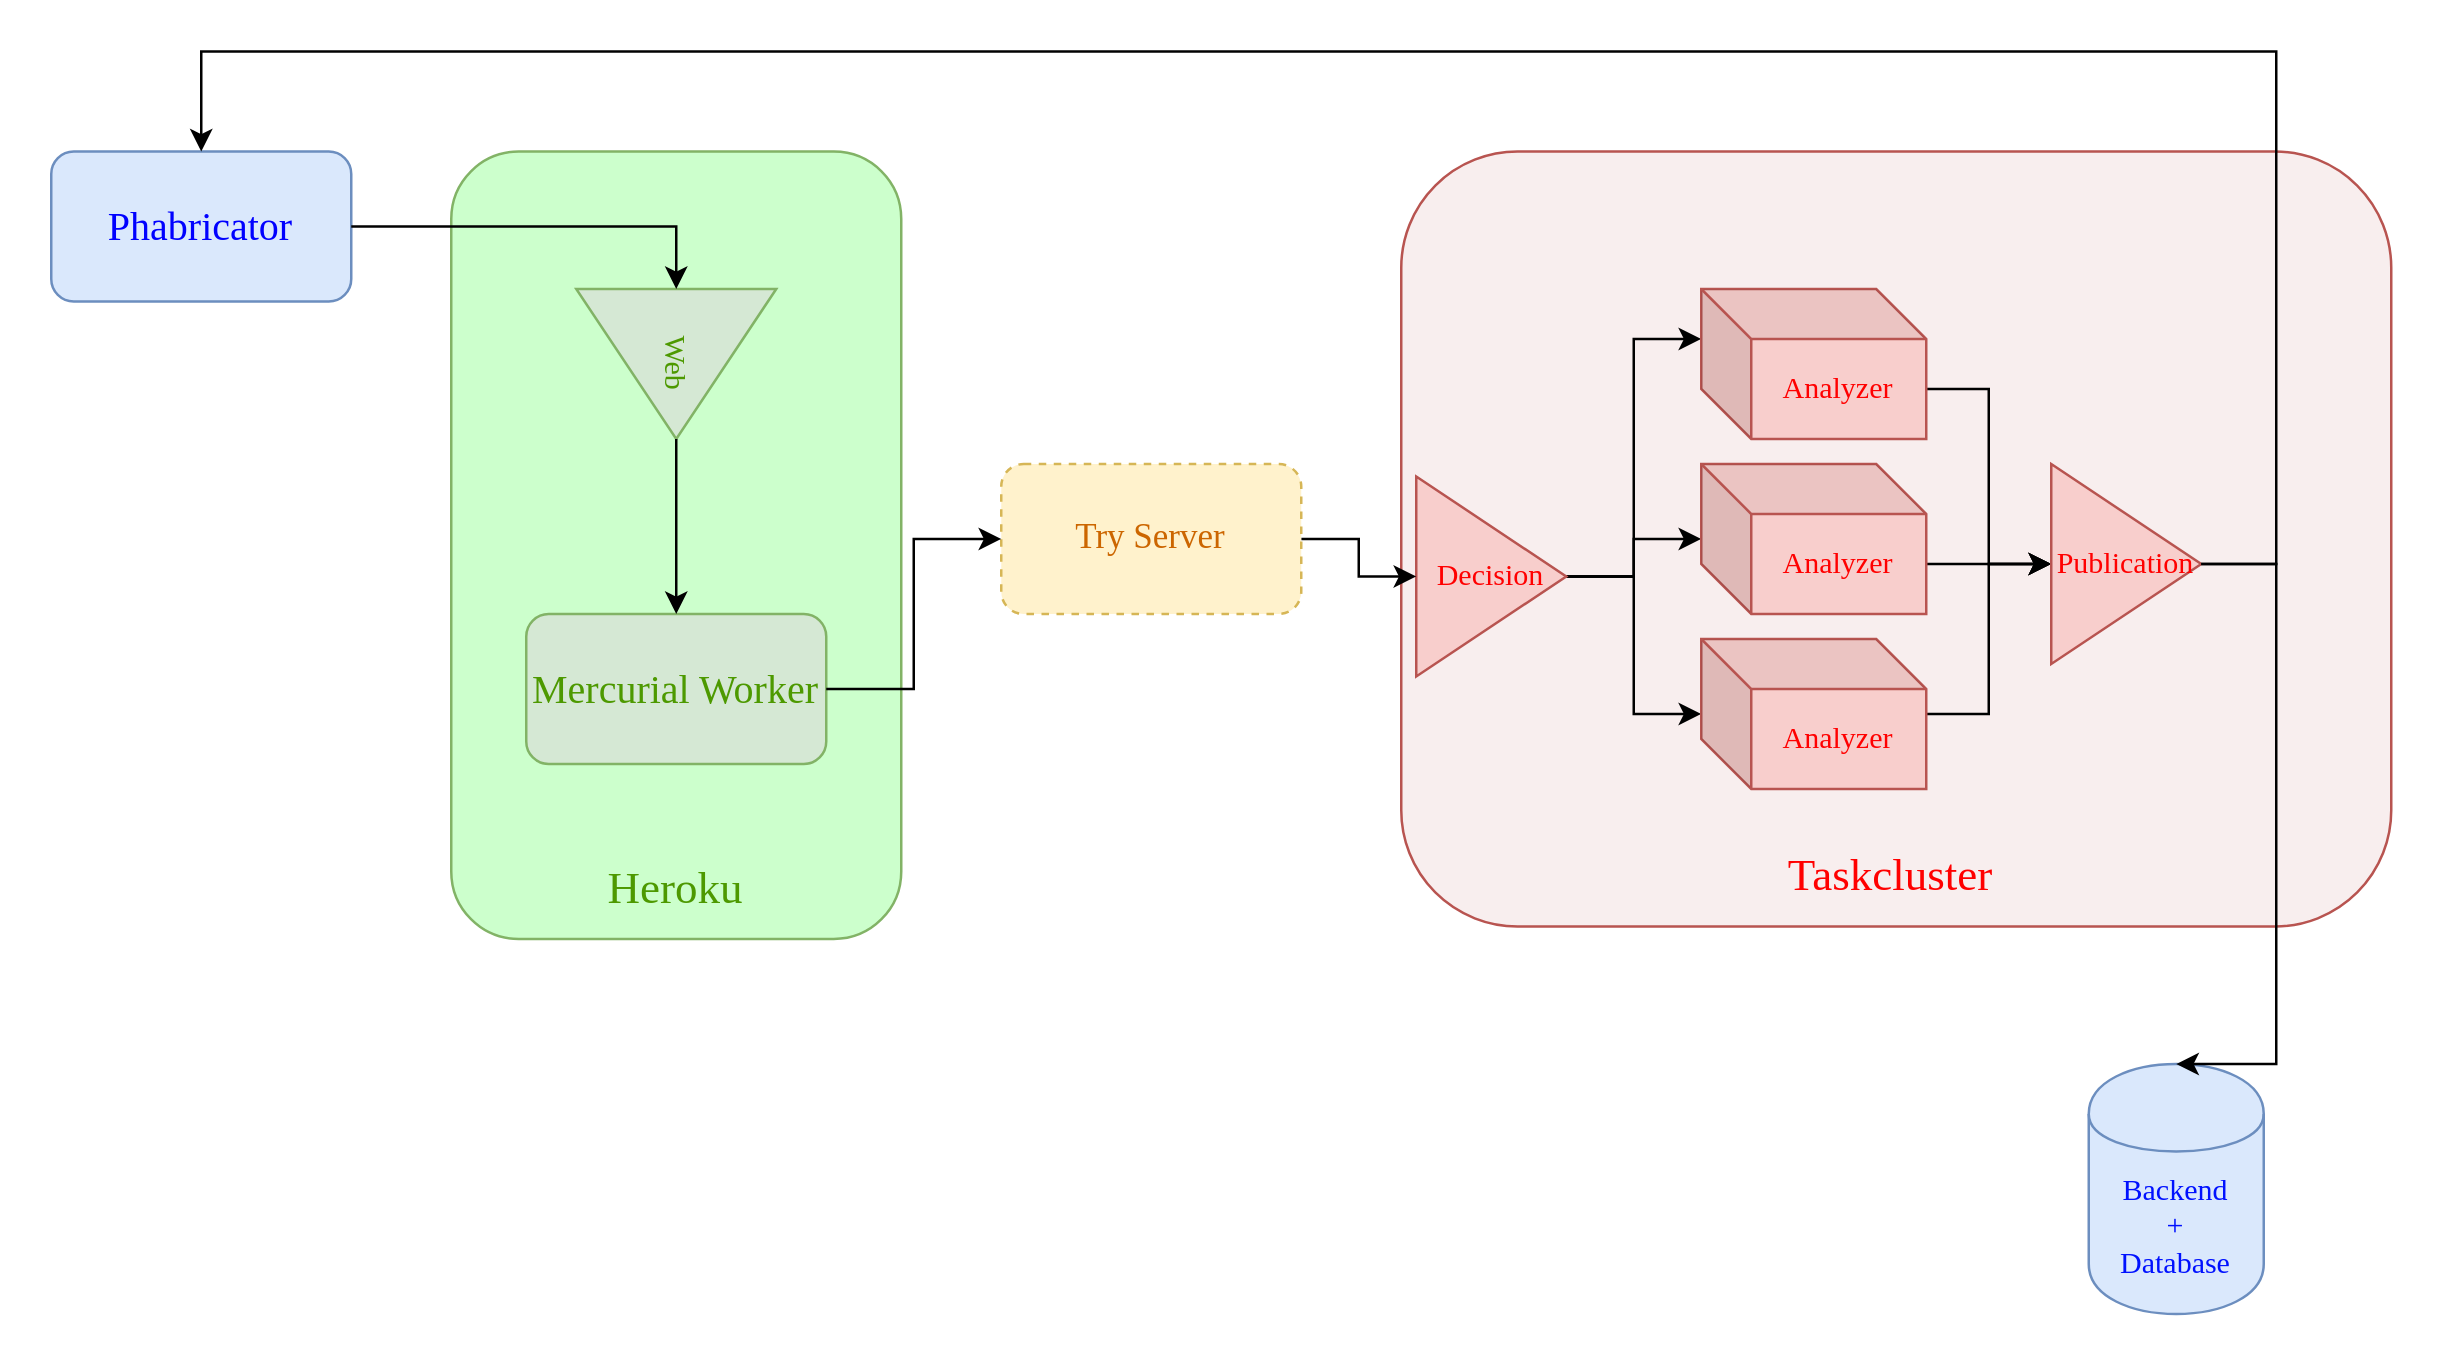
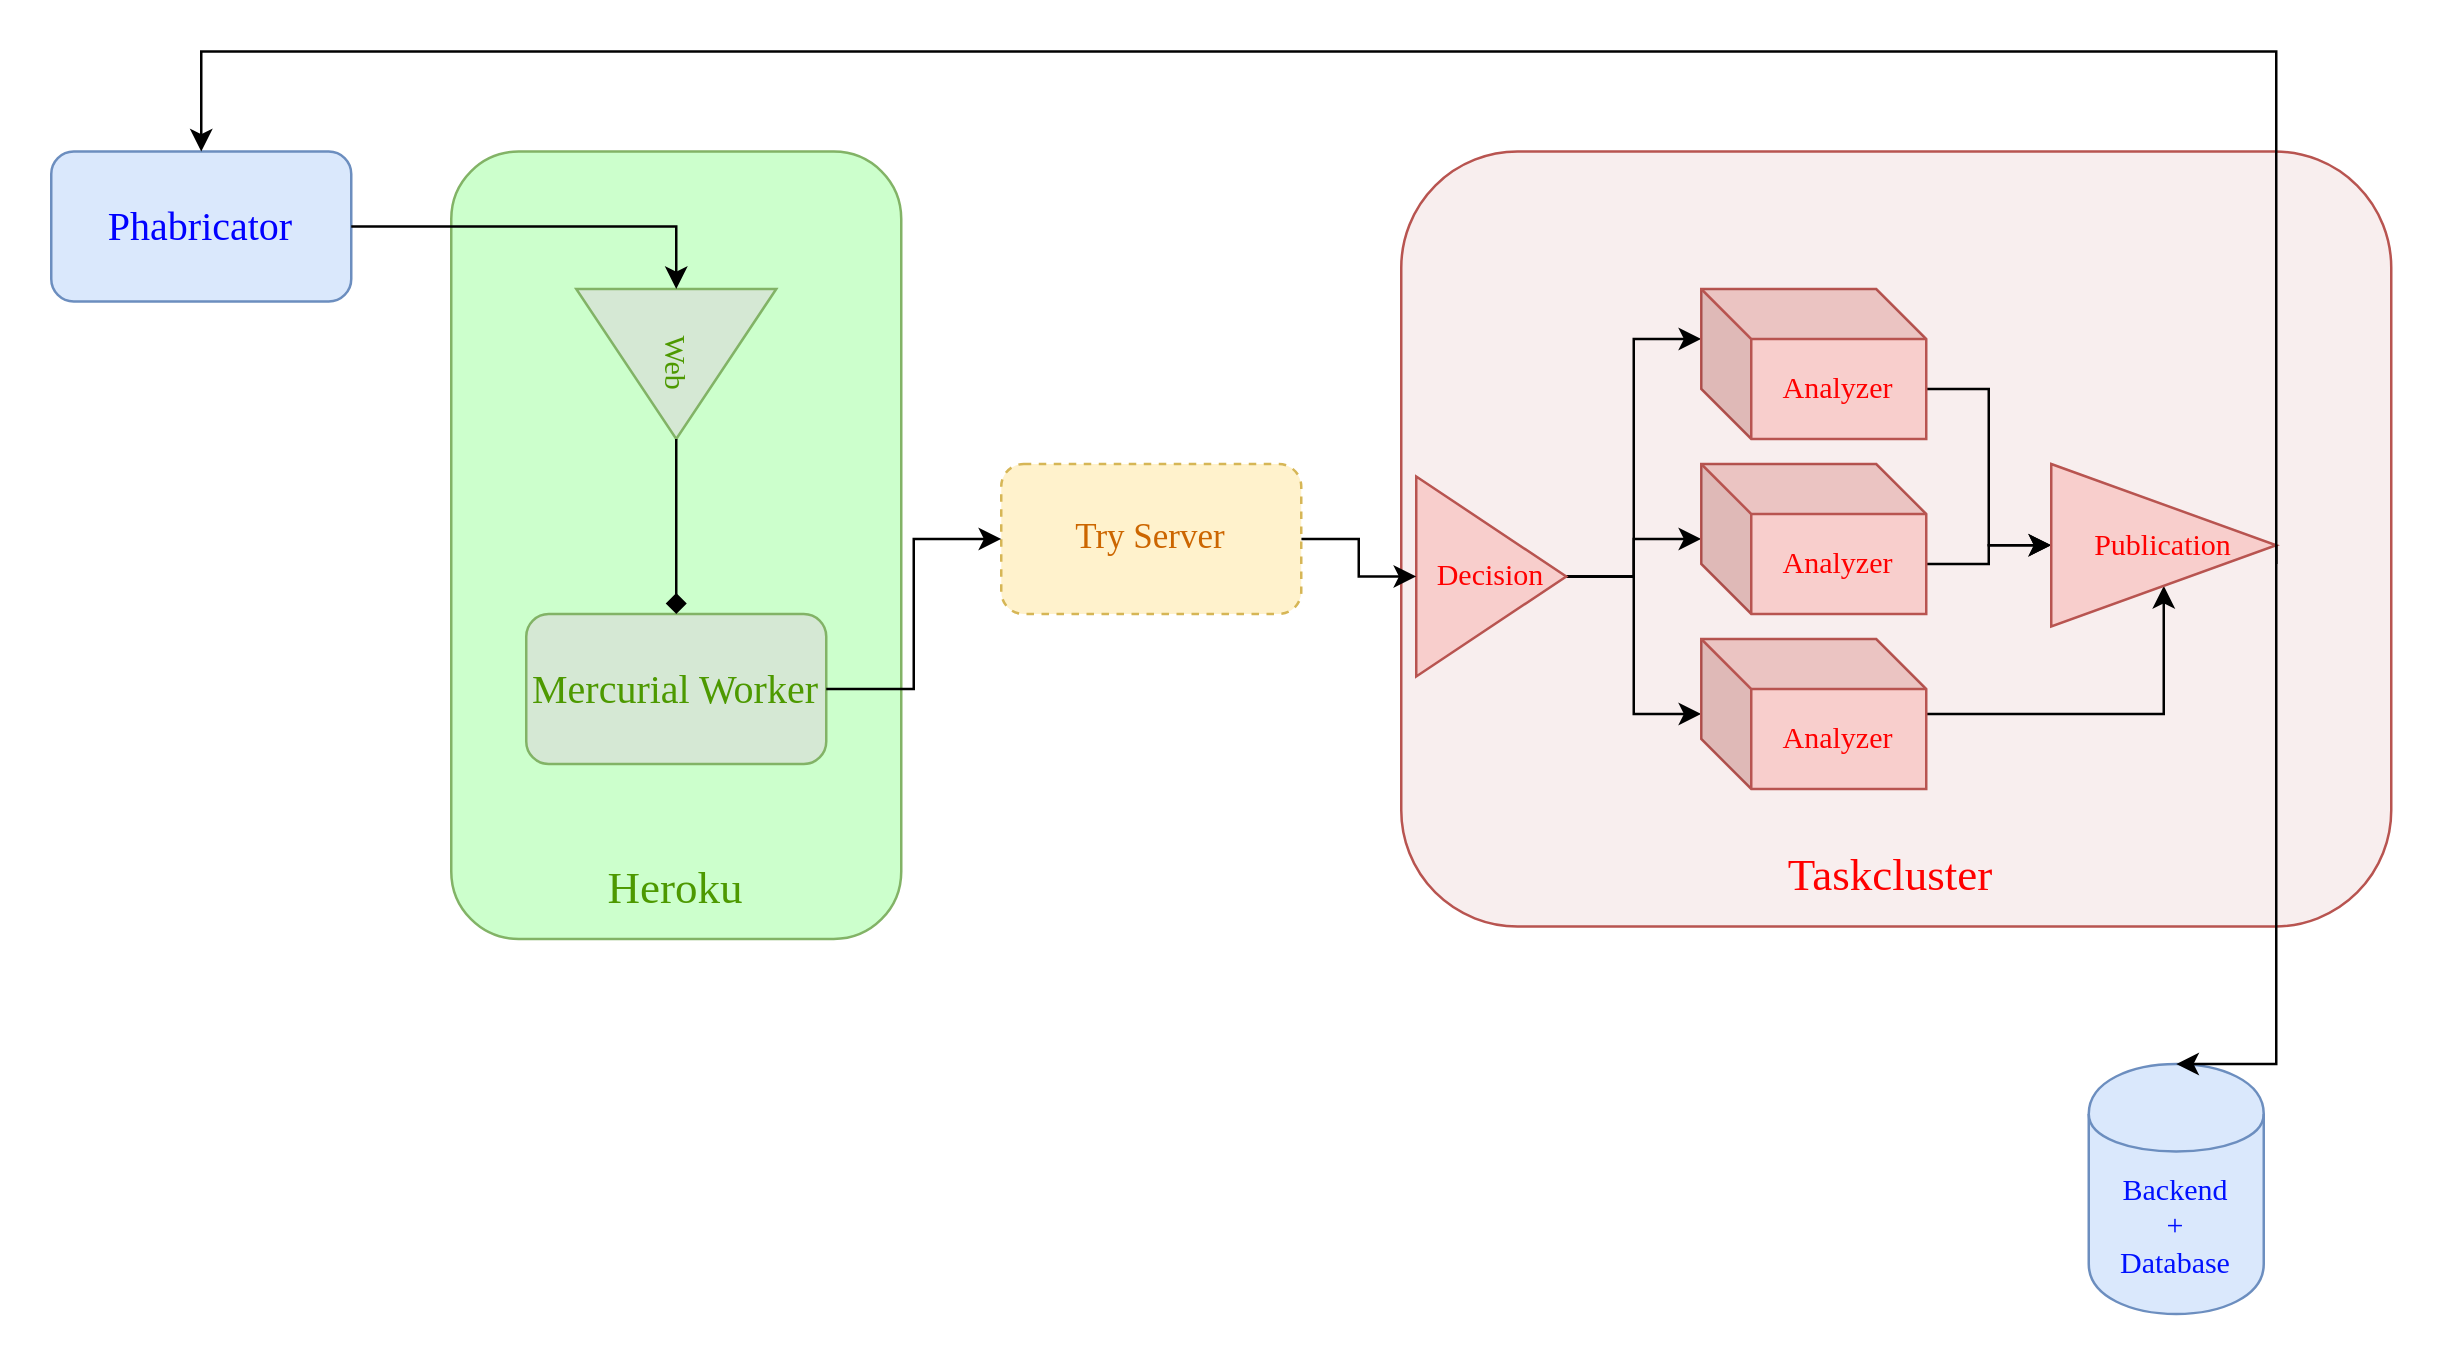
- <mxCell id="22" value="&lt;font face=&quot;Ubuntu&quot; color=&quot;#FF0000&quot;&gt;Publication&lt;/font&gt;" style="triangle;whiteSpace=wrap;html=1;fillColor=#f8cecc;strokeColor=#b85450;" vertex="1" parent="9"><mxGeometry x="260" y="125" width="60" height="80" as="geometry" /></mxCell>
+ <mxCell id="22" value="&lt;font face=&quot;Ubuntu&quot; color=&quot;#FF0000&quot;&gt;Publication&lt;/font&gt;" style="triangle;whiteSpace=wrap;html=1;fillColor=#f8cecc;strokeColor=#b85450;" vertex="1" parent="9"><mxGeometry x="260" y="125" width="90" height="65" as="geometry" /></mxCell>
- <mxCell id="8" style="edgeStyle=orthogonalEdgeStyle;rounded=0;orthogonalLoop=1;jettySize=auto;html=1;exitX=1;exitY=0.5;exitDx=0;exitDy=0;entryX=0.5;entryY=0;entryDx=0;entryDy=0;" edge="1" parent="3" source="5" target="6"><mxGeometry relative="1" as="geometry" /></mxCell>
+ <mxCell id="8" style="edgeStyle=orthogonalEdgeStyle;rounded=0;orthogonalLoop=1;jettySize=auto;html=1;exitX=1;exitY=0.5;exitDx=0;exitDy=0;entryX=0.5;entryY=0;entryDx=0;entryDy=0;endArrow=diamond;" edge="1" parent="3" source="5" target="6"><mxGeometry relative="1" as="geometry" /></mxCell>
